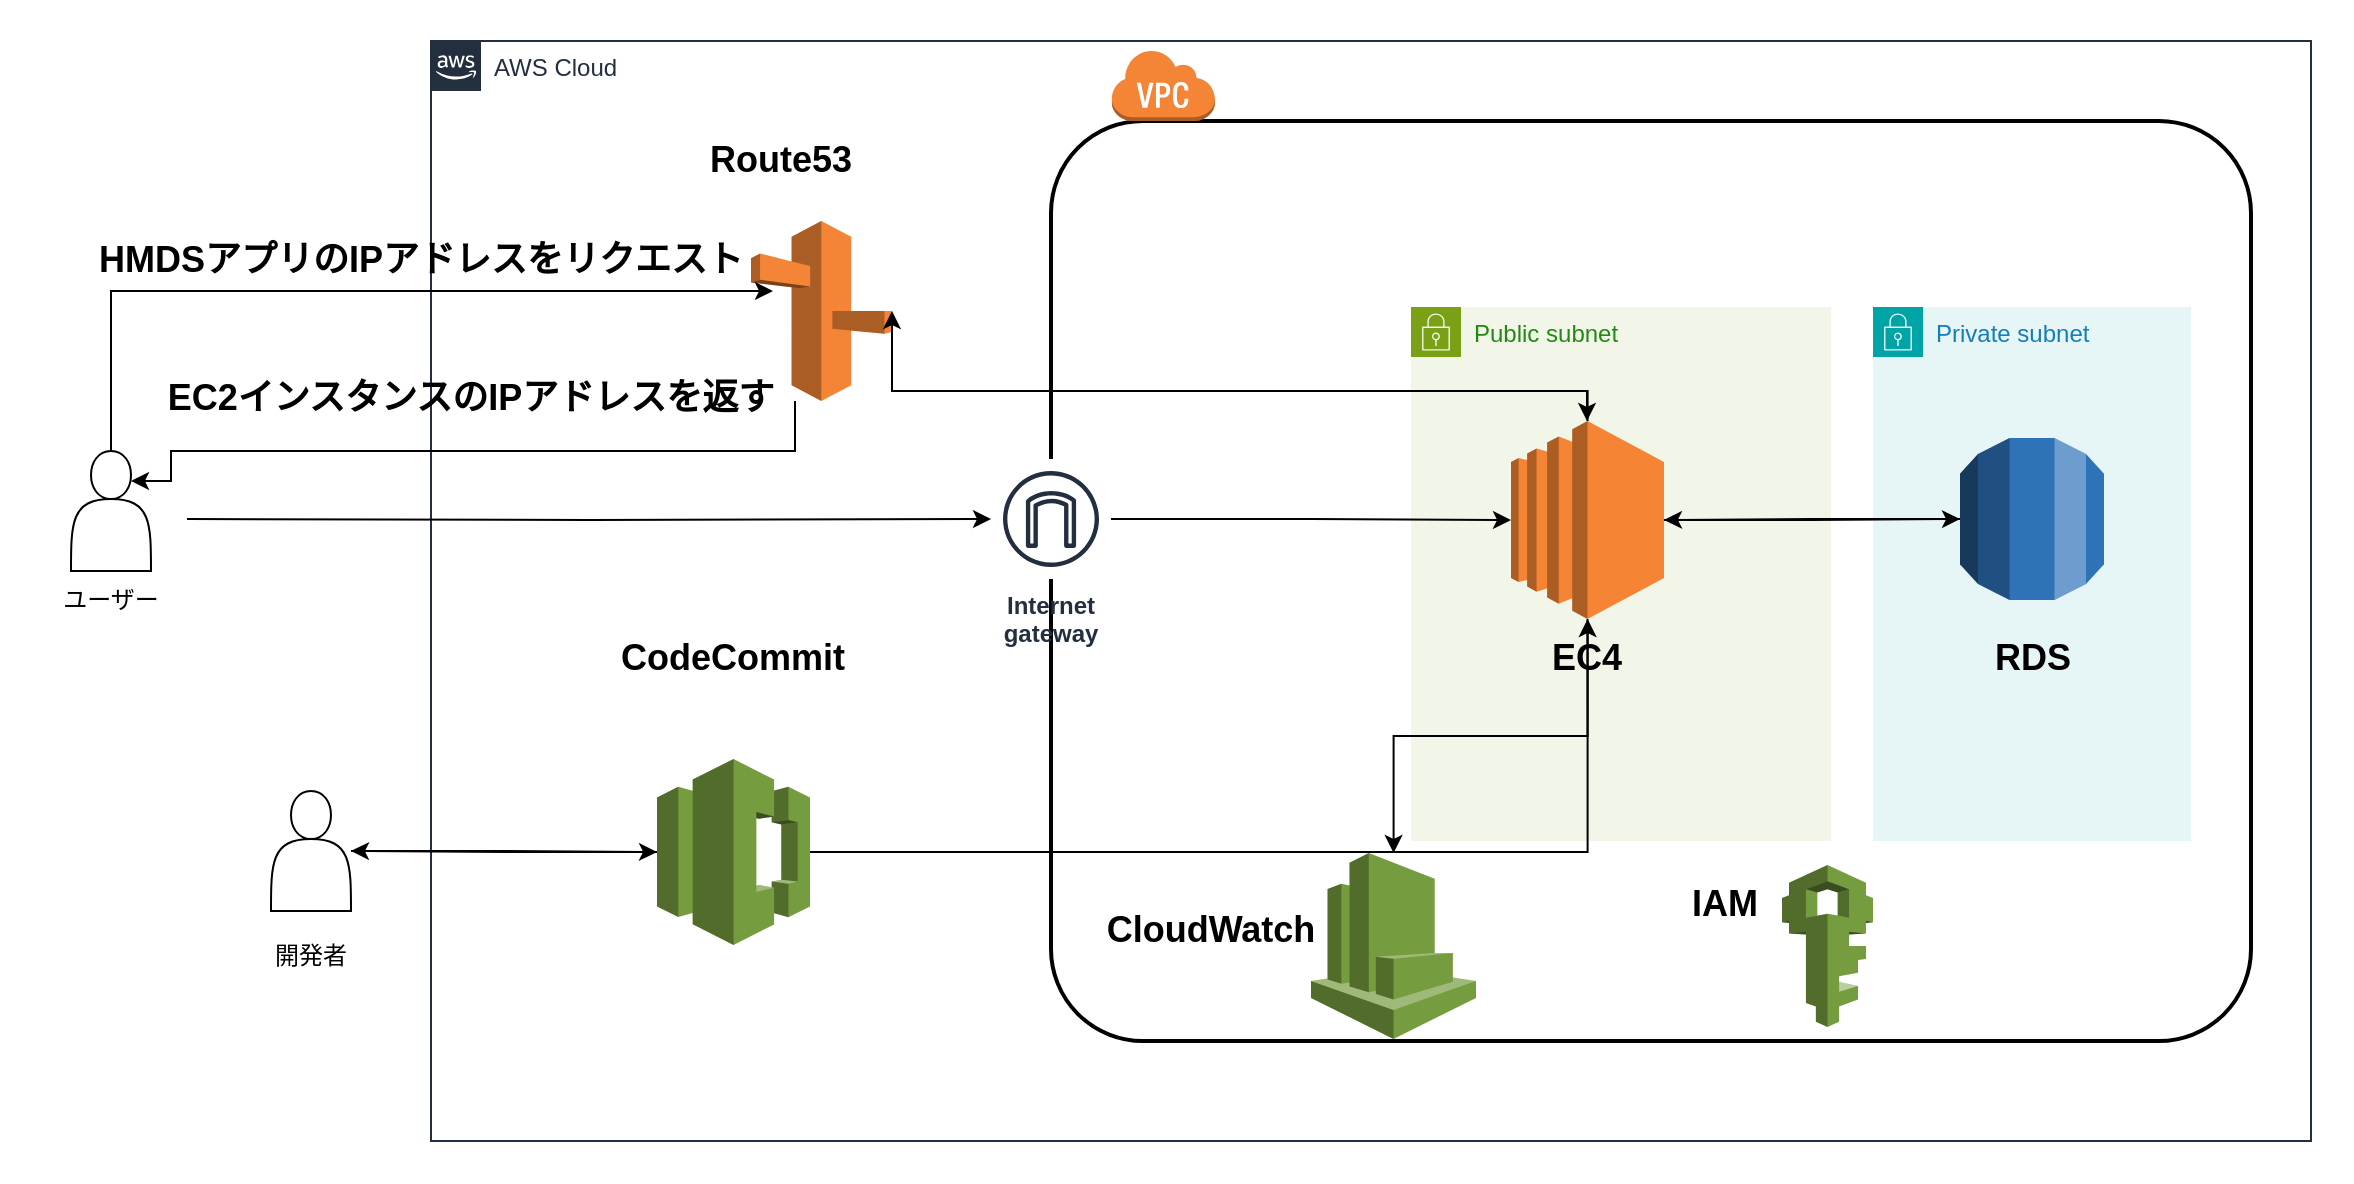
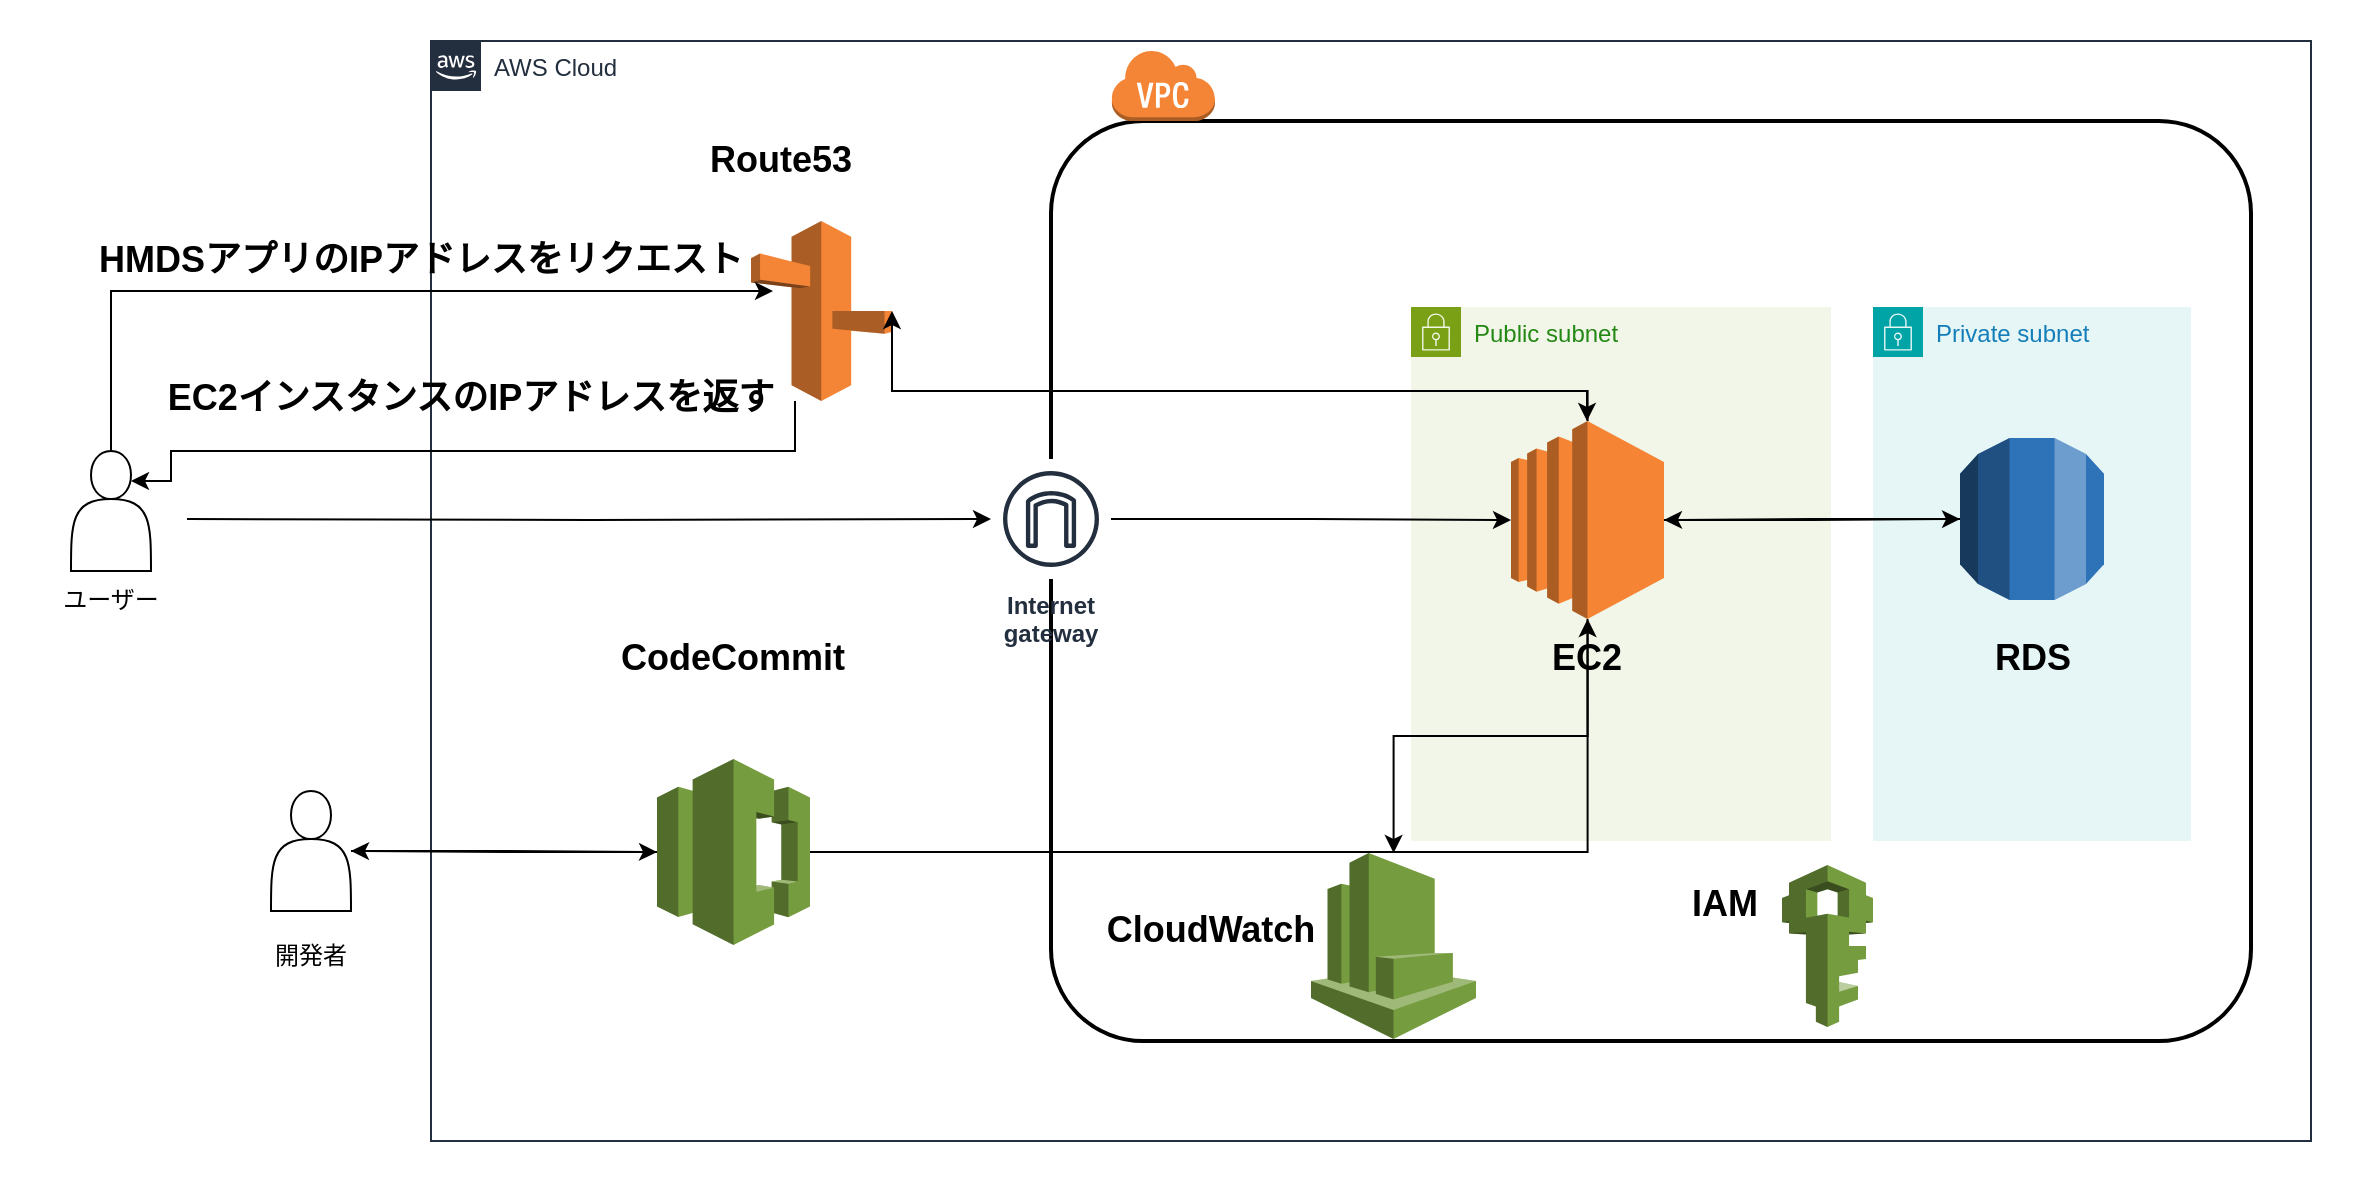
- <mxCell id="16" value="&lt;b&gt;&lt;font style=&quot;font-size: 18px;&quot;&gt;EC4&lt;/font&gt;&lt;/b&gt;" style="text;html=1;align=center;verticalAlign=middle;resizable=0;points=[];autosize=1;strokeColor=none;fillColor=none;" vertex="1" parent="2"><mxGeometry x="548.25" y="289" width="60" height="40" as="geometry" /></mxCell>
+ <mxCell id="16" value="&lt;b&gt;&lt;font style=&quot;font-size: 18px;&quot;&gt;EC2&lt;/font&gt;&lt;/b&gt;" style="text;html=1;align=center;verticalAlign=middle;resizable=0;points=[];autosize=1;strokeColor=none;fillColor=none;" vertex="1" parent="2"><mxGeometry x="548.25" y="289" width="60" height="40" as="geometry" /></mxCell>
